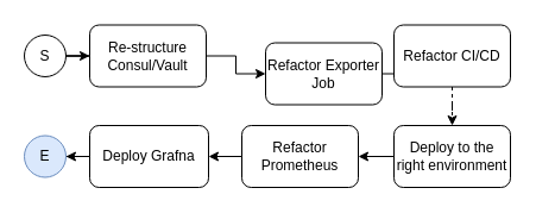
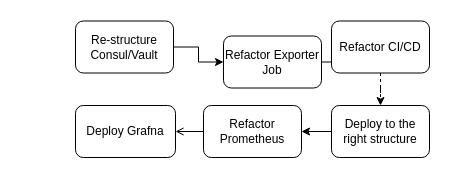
- <mxCell id="13" value="S" style="ellipse;whiteSpace=wrap;html=1;aspect=fixed;" vertex="1" parent="1"><mxGeometry x="20" y="29" width="35" height="35" as="geometry" /></mxCell>
- <mxCell id="12" style="edgeStyle=orthogonalEdgeStyle;rounded=0;orthogonalLoop=1;jettySize=auto;html=1;entryX=0;entryY=0.5;entryDx=0;entryDy=0;" edge="1" parent="1" source="13" target="3"><mxGeometry relative="1" as="geometry" /></mxCell>
- <mxCell id="14" value="E" style="ellipse;whiteSpace=wrap;html=1;aspect=fixed;fillColor=#dae8fc;strokeColor=#6c8ebf;" vertex="1" parent="1"><mxGeometry x="20" y="113.5" width="35" height="35" as="geometry" /></mxCell>
- <mxCell id="10" style="edgeStyle=orthogonalEdgeStyle;rounded=0;orthogonalLoop=1;jettySize=auto;html=1;" edge="1" parent="1" source="11" target="14"><mxGeometry relative="1" as="geometry" /></mxCell>
- <mxCell id="8" style="edgeStyle=orthogonalEdgeStyle;rounded=0;orthogonalLoop=1;jettySize=auto;html=1;entryX=1;entryY=0.5;entryDx=0;entryDy=0;" edge="1" parent="1" source="9" target="11"><mxGeometry relative="1" as="geometry" /></mxCell>
+ <mxCell id="8" style="edgeStyle=orthogonalEdgeStyle;rounded=0;orthogonalLoop=1;jettySize=auto;html=1;entryX=1;entryY=0.5;entryDx=0;entryDy=0;endArrow=open;" edge="1" parent="1" source="9" target="11"><mxGeometry relative="1" as="geometry" /></mxCell>
- <mxCell id="16" value="Deploy to the right environment" style="rounded=1;whiteSpace=wrap;html=1;" vertex="1" parent="1"><mxGeometry x="331" y="105" width="98" height="52" as="geometry" /></mxCell>
+ <mxCell id="16" value="Deploy to the right structure" style="rounded=1;whiteSpace=wrap;html=1;" vertex="1" parent="1"><mxGeometry x="331" y="105" width="98" height="52" as="geometry" /></mxCell>
